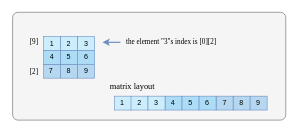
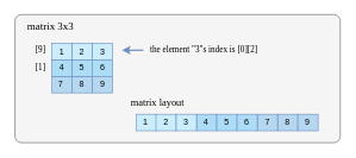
+ <mxCell id="3" value="matrix 3x3" style="text;html=1;strokeColor=none;fillColor=none;align=center;verticalAlign=middle;whiteSpace=wrap;rounded=0;glass=0;fontColor=#000000;fontFamily=Times New Roman;strokeWidth=1;fontSize=15;" parent="1" vertex="1"><mxGeometry x="30" y="20" width="80" height="30" as="geometry" /></mxCell>
+ <mxCell id="5" value="[1]" style="text;html=1;strokeColor=none;fillColor=none;align=center;verticalAlign=middle;whiteSpace=wrap;rounded=0;glass=0;fontFamily=Times New Roman;fontColor=#000000;" parent="1" vertex="1"><mxGeometry x="42" y="85.2" width="28" height="20" as="geometry" /></mxCell>
- <mxCell id="6" value="[2]" style="text;html=1;strokeColor=none;fillColor=none;align=center;verticalAlign=middle;whiteSpace=wrap;rounded=0;glass=0;fontFamily=Times New Roman;fontColor=#000000;" parent="1" vertex="1"><mxGeometry x="42" y="110" width="28" height="20" as="geometry" /></mxCell>
